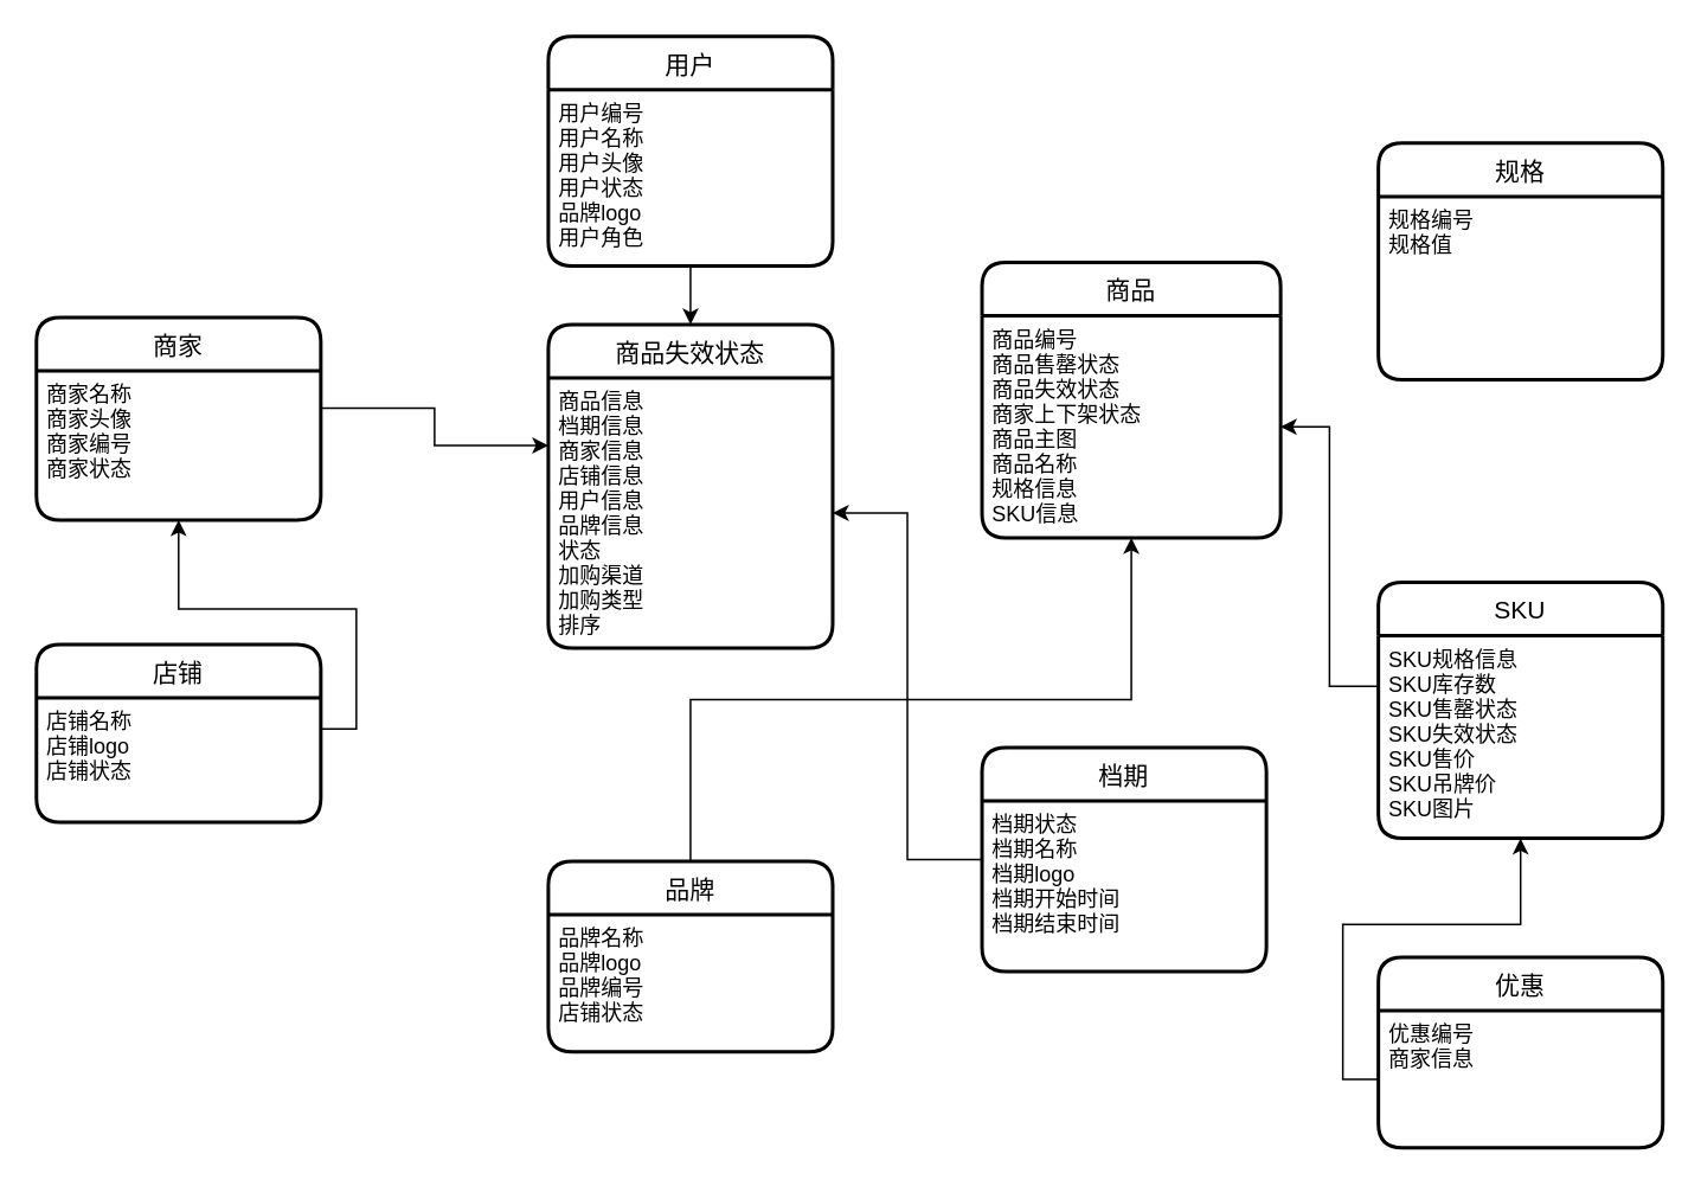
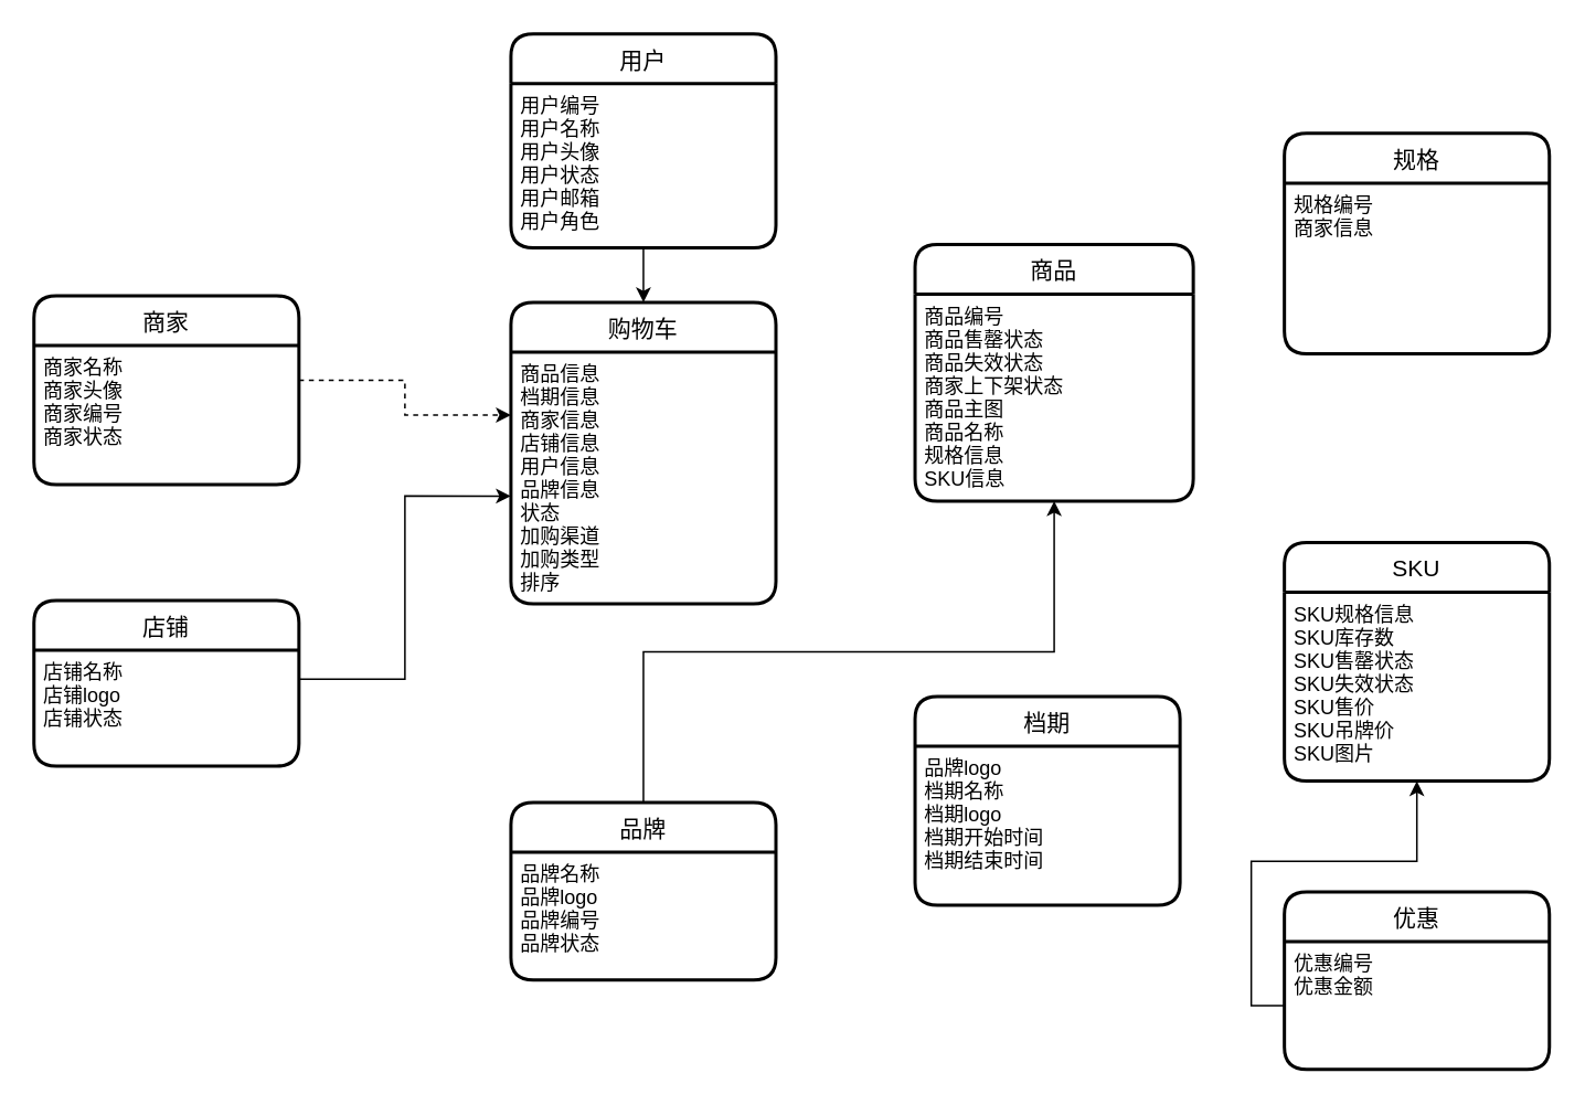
- <mxCell id="21" value="用户编号&#10;用户名称&#10;用户头像&#10;用户状态&#10;品牌logo&#10;用户角色" style="align=left;strokeColor=none;fillColor=none;spacingLeft=4;fontSize=12;verticalAlign=top;resizable=0;rotatable=0;part=1;" vertex="1" parent="20"><mxGeometry y="30" width="160" height="99" as="geometry" /></mxCell>
+ <mxCell id="21" value="用户编号&#10;用户名称&#10;用户头像&#10;用户状态&#10;用户邮箱&#10;用户角色" style="align=left;strokeColor=none;fillColor=none;spacingLeft=4;fontSize=12;verticalAlign=top;resizable=0;rotatable=0;part=1;" vertex="1" parent="20"><mxGeometry y="30" width="160" height="99" as="geometry" /></mxCell>
- <mxCell id="10" value="规格编号&#10;规格值" style="align=left;strokeColor=none;fillColor=none;spacingLeft=4;fontSize=12;verticalAlign=top;resizable=0;rotatable=0;part=1;" vertex="1" parent="9"><mxGeometry y="30" width="160" height="103" as="geometry" /></mxCell>
+ <mxCell id="10" value="规格编号&#10;商家信息" style="align=left;strokeColor=none;fillColor=none;spacingLeft=4;fontSize=12;verticalAlign=top;resizable=0;rotatable=0;part=1;" vertex="1" parent="9"><mxGeometry y="30" width="160" height="103" as="geometry" /></mxCell>
- <mxCell id="2" value="商品失效状态" style="swimlane;childLayout=stackLayout;horizontal=1;startSize=30;horizontalStack=0;rounded=1;fontSize=14;fontStyle=0;strokeWidth=2;resizeParent=0;resizeLast=1;shadow=0;dashed=0;align=center;" vertex="1" parent="1"><mxGeometry x="308" y="182" width="160" height="182" as="geometry" /></mxCell>
+ <mxCell id="2" value="购物车" style="swimlane;childLayout=stackLayout;horizontal=1;startSize=30;horizontalStack=0;rounded=1;fontSize=14;fontStyle=0;strokeWidth=2;resizeParent=0;resizeLast=1;shadow=0;dashed=0;align=center;" vertex="1" parent="1"><mxGeometry x="308" y="182" width="160" height="182" as="geometry" /></mxCell>
- <mxCell id="22" style="edgeStyle=orthogonalEdgeStyle;rounded=0;orthogonalLoop=1;jettySize=auto;html=1;exitX=1;exitY=0.25;exitDx=0;exitDy=0;entryX=0;entryY=0.25;entryDx=0;entryDy=0;" edge="1" parent="1" source="14" target="3"><mxGeometry relative="1" as="geometry" /></mxCell>
+ <mxCell id="22" style="edgeStyle=orthogonalEdgeStyle;rounded=0;orthogonalLoop=1;jettySize=auto;html=1;exitX=1;exitY=0.25;exitDx=0;exitDy=0;entryX=0;entryY=0.25;entryDx=0;entryDy=0;dashed=1;" edge="1" parent="1" source="14" target="3"><mxGeometry relative="1" as="geometry" /></mxCell>
- <mxCell id="25" style="edgeStyle=orthogonalEdgeStyle;rounded=0;orthogonalLoop=1;jettySize=auto;html=1;exitX=0;exitY=0.25;exitDx=0;exitDy=0;entryX=1;entryY=0.5;entryDx=0;entryDy=0;" edge="1" parent="1" source="12" target="5"><mxGeometry relative="1" as="geometry" /></mxCell>
- <mxCell id="23" style="edgeStyle=orthogonalEdgeStyle;rounded=0;orthogonalLoop=1;jettySize=auto;html=1;exitX=1;exitY=0.25;exitDx=0;exitDy=0;" edge="1" parent="1" source="16" target="14"><mxGeometry relative="1" as="geometry" /></mxCell>
+ <mxCell id="23" style="edgeStyle=orthogonalEdgeStyle;rounded=0;orthogonalLoop=1;jettySize=auto;html=1;exitX=1;exitY=0.25;exitDx=0;exitDy=0;entryX=0;entryY=0.572;entryDx=0;entryDy=0;entryPerimeter=0;" edge="1" parent="1" source="16" target="3"><mxGeometry relative="1" as="geometry" /></mxCell>
- <mxCell id="6" style="edgeStyle=orthogonalEdgeStyle;rounded=0;orthogonalLoop=1;jettySize=auto;html=1;exitX=0;exitY=0.5;exitDx=0;exitDy=0;entryX=1;entryY=0.5;entryDx=0;entryDy=0;" edge="1" parent="1" source="7" target="3"><mxGeometry relative="1" as="geometry" /></mxCell>
- <mxCell id="8" value="档期状态&#10;档期名称&#10;档期logo&#10;档期开始时间&#10;档期结束时间" style="align=left;strokeColor=none;fillColor=none;spacingLeft=4;fontSize=12;verticalAlign=top;resizable=0;rotatable=0;part=1;" vertex="1" parent="7"><mxGeometry y="30" width="160" height="96" as="geometry" /></mxCell>
+ <mxCell id="8" value="品牌logo&#10;档期名称&#10;档期logo&#10;档期开始时间&#10;档期结束时间" style="align=left;strokeColor=none;fillColor=none;spacingLeft=4;fontSize=12;verticalAlign=top;resizable=0;rotatable=0;part=1;" vertex="1" parent="7"><mxGeometry y="30" width="160" height="96" as="geometry" /></mxCell>
- <mxCell id="19" value="品牌名称&#10;品牌logo&#10;品牌编号&#10;店铺状态" style="align=left;strokeColor=none;fillColor=none;spacingLeft=4;fontSize=12;verticalAlign=top;resizable=0;rotatable=0;part=1;" vertex="1" parent="18"><mxGeometry y="30" width="160" height="77" as="geometry" /></mxCell>
+ <mxCell id="19" value="品牌名称&#10;品牌logo&#10;品牌编号&#10;品牌状态" style="align=left;strokeColor=none;fillColor=none;spacingLeft=4;fontSize=12;verticalAlign=top;resizable=0;rotatable=0;part=1;" vertex="1" parent="18"><mxGeometry y="30" width="160" height="77" as="geometry" /></mxCell>
- <mxCell id="27" value="优惠编号&#10;商家信息" style="align=left;strokeColor=none;fillColor=none;spacingLeft=4;fontSize=12;verticalAlign=top;resizable=0;rotatable=0;part=1;" vertex="1" parent="26"><mxGeometry y="30" width="160" height="77" as="geometry" /></mxCell>
+ <mxCell id="27" value="优惠编号&#10;优惠金额" style="align=left;strokeColor=none;fillColor=none;spacingLeft=4;fontSize=12;verticalAlign=top;resizable=0;rotatable=0;part=1;" vertex="1" parent="26"><mxGeometry y="30" width="160" height="77" as="geometry" /></mxCell>
